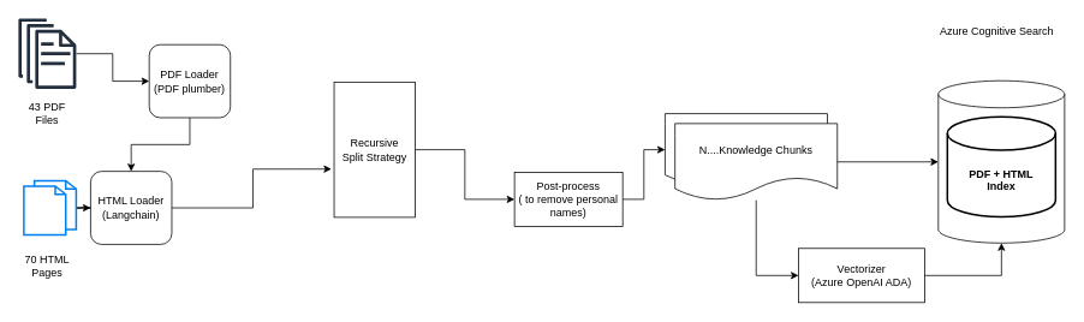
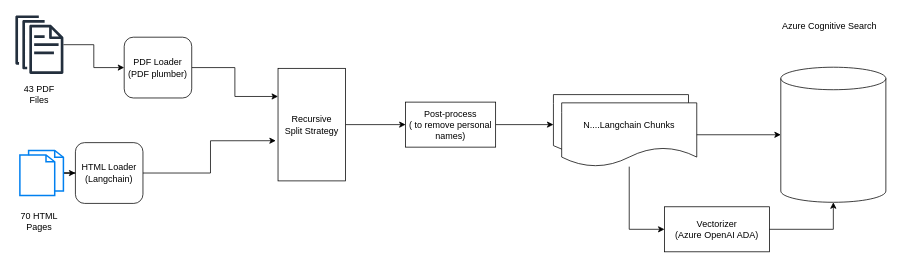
- <mxCell id="14" style="edgeStyle=orthogonalEdgeStyle;rounded=0;orthogonalLoop=1;jettySize=auto;html=1;" parent="1" source="15" target="16" edge="1"><mxGeometry relative="1" as="geometry" /></mxCell>
+ <mxCell id="14" style="edgeStyle=orthogonalEdgeStyle;rounded=0;orthogonalLoop=1;jettySize=auto;html=1;entryX=0;entryY=0.25;entryDx=0;entryDy=0;" parent="1" source="15" target="4" edge="1"><mxGeometry relative="1" as="geometry" /></mxCell>
- <mxCell id="13" value="N....Knowledge Chunks" style="shape=document;whiteSpace=wrap;html=1;boundedLbl=1;" parent="1" vertex="1"><mxGeometry x="748" y="136.5" width="180" height="85" as="geometry" /></mxCell>
+ <mxCell id="13" value="N....Langchain Chunks" style="shape=document;whiteSpace=wrap;html=1;boundedLbl=1;" parent="1" vertex="1"><mxGeometry x="748" y="136.5" width="180" height="85" as="geometry" /></mxCell>
- <mxCell id="20" value="&lt;b&gt;&lt;br&gt;&lt;br&gt;PDF + HTML&lt;br&gt;Index&lt;/b&gt;" style="strokeWidth=2;html=1;shape=mxgraph.flowchart.database;whiteSpace=wrap;" parent="1" vertex="1"><mxGeometry x="1050" y="129" width="120" height="111" as="geometry" /></mxCell>
- <mxCell id="19" value="Post-process&lt;br&gt;( to remove personal names)" style="rounded=0;whiteSpace=wrap;html=1;" parent="1" vertex="1"><mxGeometry x="570" y="190.5" width="120" height="60" as="geometry" /></mxCell>
+ <mxCell id="19" value="Post-process&lt;br&gt;( to remove personal names)" style="rounded=0;whiteSpace=wrap;html=1;" parent="1" vertex="1"><mxGeometry x="540" y="135.5" width="120" height="60" as="geometry" /></mxCell>
